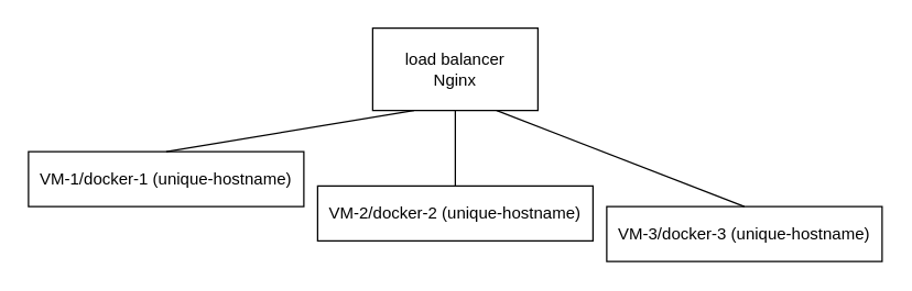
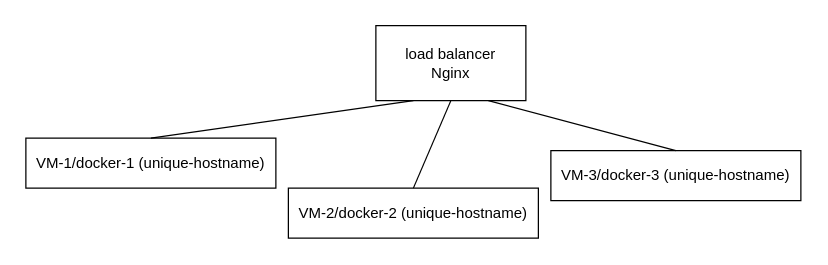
- <mxCell id="2" value="load balancer&lt;br&gt;Nginx" style="rounded=0;whiteSpace=wrap;html=1;" vertex="1" parent="1"><mxGeometry x="270" y="20" width="120" height="60" as="geometry" /></mxCell>
+ <mxCell id="2" value="load balancer&lt;br&gt;Nginx" style="rounded=0;whiteSpace=wrap;html=1;" vertex="1" parent="1"><mxGeometry x="300" y="20" width="120" height="60" as="geometry" /></mxCell>
- <mxCell id="4" value="VM-2/docker-2 (unique-hostname)" style="rounded=0;whiteSpace=wrap;html=1;" vertex="1" parent="1"><mxGeometry x="230" y="135" width="200" height="40" as="geometry" /></mxCell>
+ <mxCell id="4" value="VM-2/docker-2 (unique-hostname)" style="rounded=0;whiteSpace=wrap;html=1;" vertex="1" parent="1"><mxGeometry x="230" y="150" width="200" height="40" as="geometry" /></mxCell>
- <mxCell id="5" value="VM-3/docker-3 (unique-hostname)" style="rounded=0;whiteSpace=wrap;html=1;" vertex="1" parent="1"><mxGeometry x="440" y="150" width="200" height="40" as="geometry" /></mxCell>
+ <mxCell id="5" value="VM-3/docker-3 (unique-hostname)" style="rounded=0;whiteSpace=wrap;html=1;" vertex="1" parent="1"><mxGeometry x="440" y="120" width="200" height="40" as="geometry" /></mxCell>
